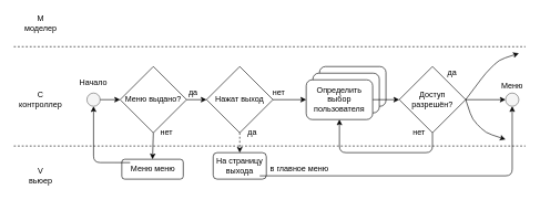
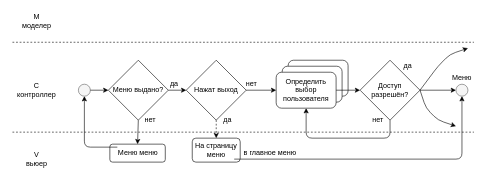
- <mxCell id="27" value="Начало" style="text;html=1;strokeColor=none;fillColor=none;align=center;verticalAlign=middle;whiteSpace=wrap;rounded=0;" parent="1" vertex="1"><mxGeometry x="120" y="115" width="40" height="20" as="geometry" /></mxCell>
- <mxCell id="6" value="На страницу выхода" style="rounded=1;whiteSpace=wrap;html=1;" parent="1" vertex="1"><mxGeometry x="320" y="230" width="80" height="40" as="geometry" /></mxCell>
+ <mxCell id="6" value="На страницу меню" style="rounded=1;whiteSpace=wrap;html=1;" parent="1" vertex="1"><mxGeometry x="320" y="230" width="80" height="40" as="geometry" /></mxCell>
